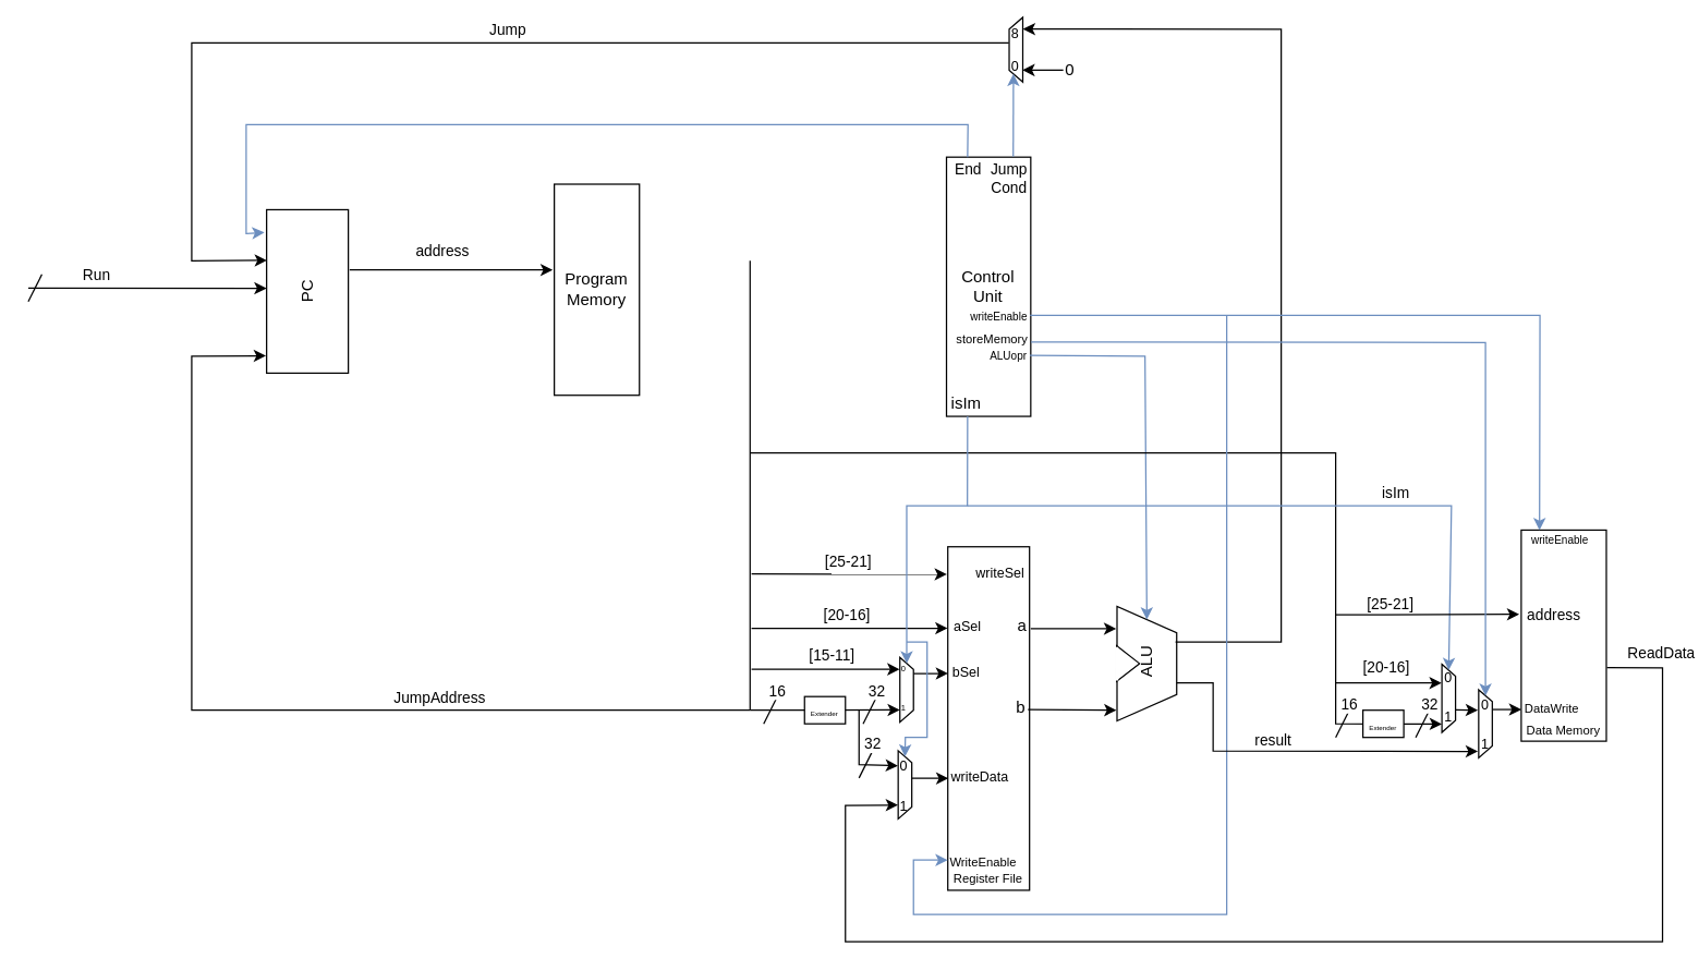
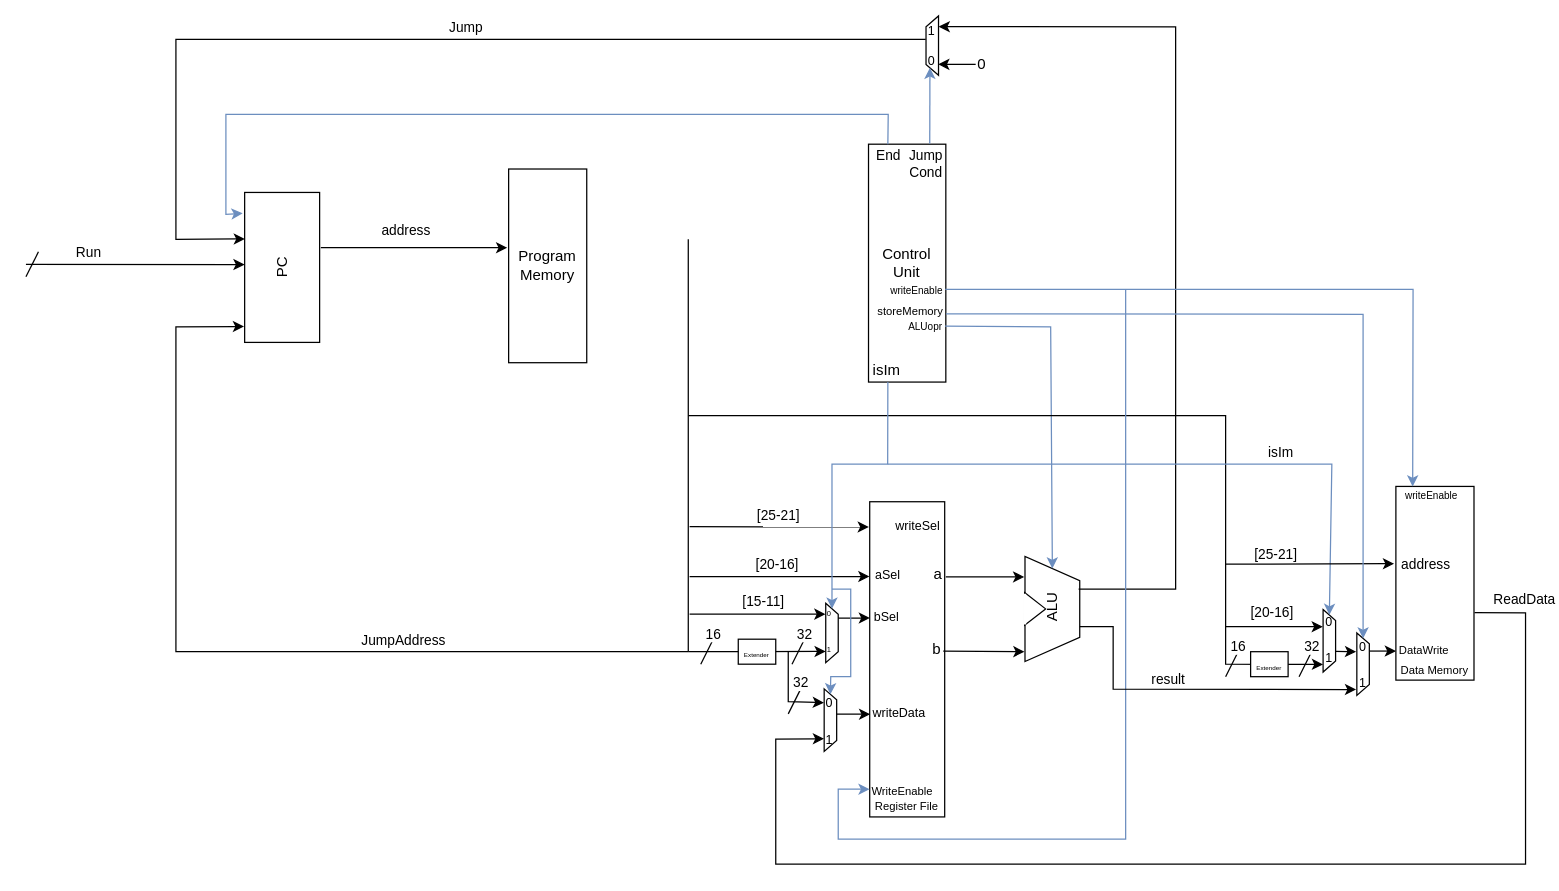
- <mxCell id="48" value="8&lt;br style=&quot;font-size: 10px;&quot;&gt;&lt;br style=&quot;font-size: 10px;&quot;&gt;0" style="text;html=1;strokeColor=none;fillColor=none;align=center;verticalAlign=middle;whiteSpace=wrap;rounded=0;fontSize=10;" vertex="1" parent="1"><mxGeometry x="715.25" y="21" width="60" height="30" as="geometry" /></mxCell>
+ <mxCell id="48" value="1&lt;br style=&quot;font-size: 10px;&quot;&gt;&lt;br style=&quot;font-size: 10px;&quot;&gt;0" style="text;html=1;strokeColor=none;fillColor=none;align=center;verticalAlign=middle;whiteSpace=wrap;rounded=0;fontSize=10;" vertex="1" parent="1"><mxGeometry x="715.25" y="21" width="60" height="30" as="geometry" /></mxCell>
